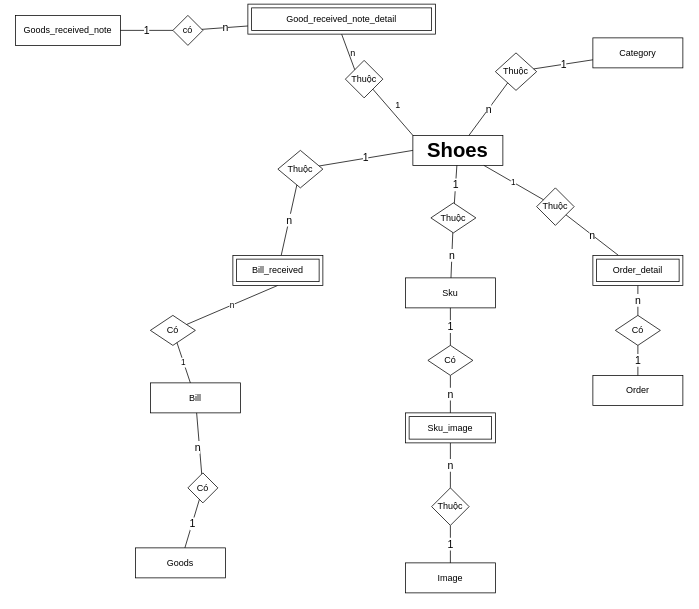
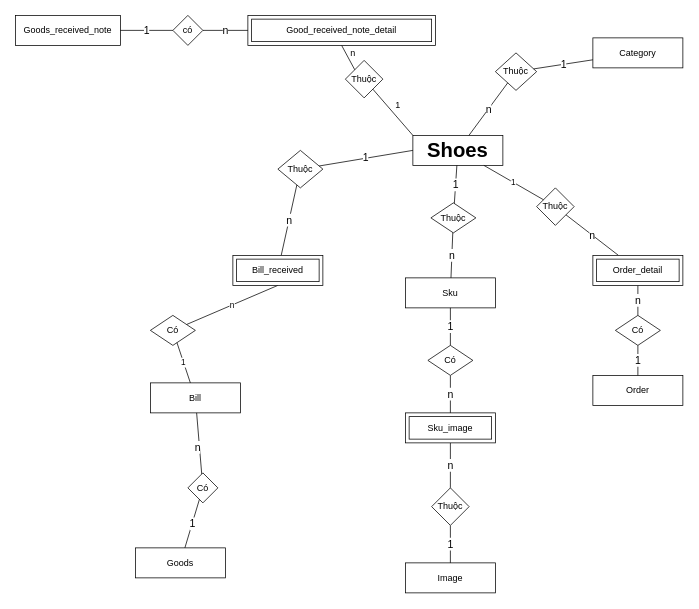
- <mxCell id="38" value="&lt;span&gt;Good_received_note_detail&lt;/span&gt;" style="shape=ext;margin=3;double=1;whiteSpace=wrap;html=1;align=center;" parent="1" vertex="1"><mxGeometry x="330" y="5" width="250" height="40" as="geometry" /></mxCell>
+ <mxCell id="38" value="&lt;span&gt;Good_received_note_detail&lt;/span&gt;" style="shape=ext;margin=3;double=1;whiteSpace=wrap;html=1;align=center;" parent="1" vertex="1"><mxGeometry x="330" y="20" width="250" height="40" as="geometry" /></mxCell>
